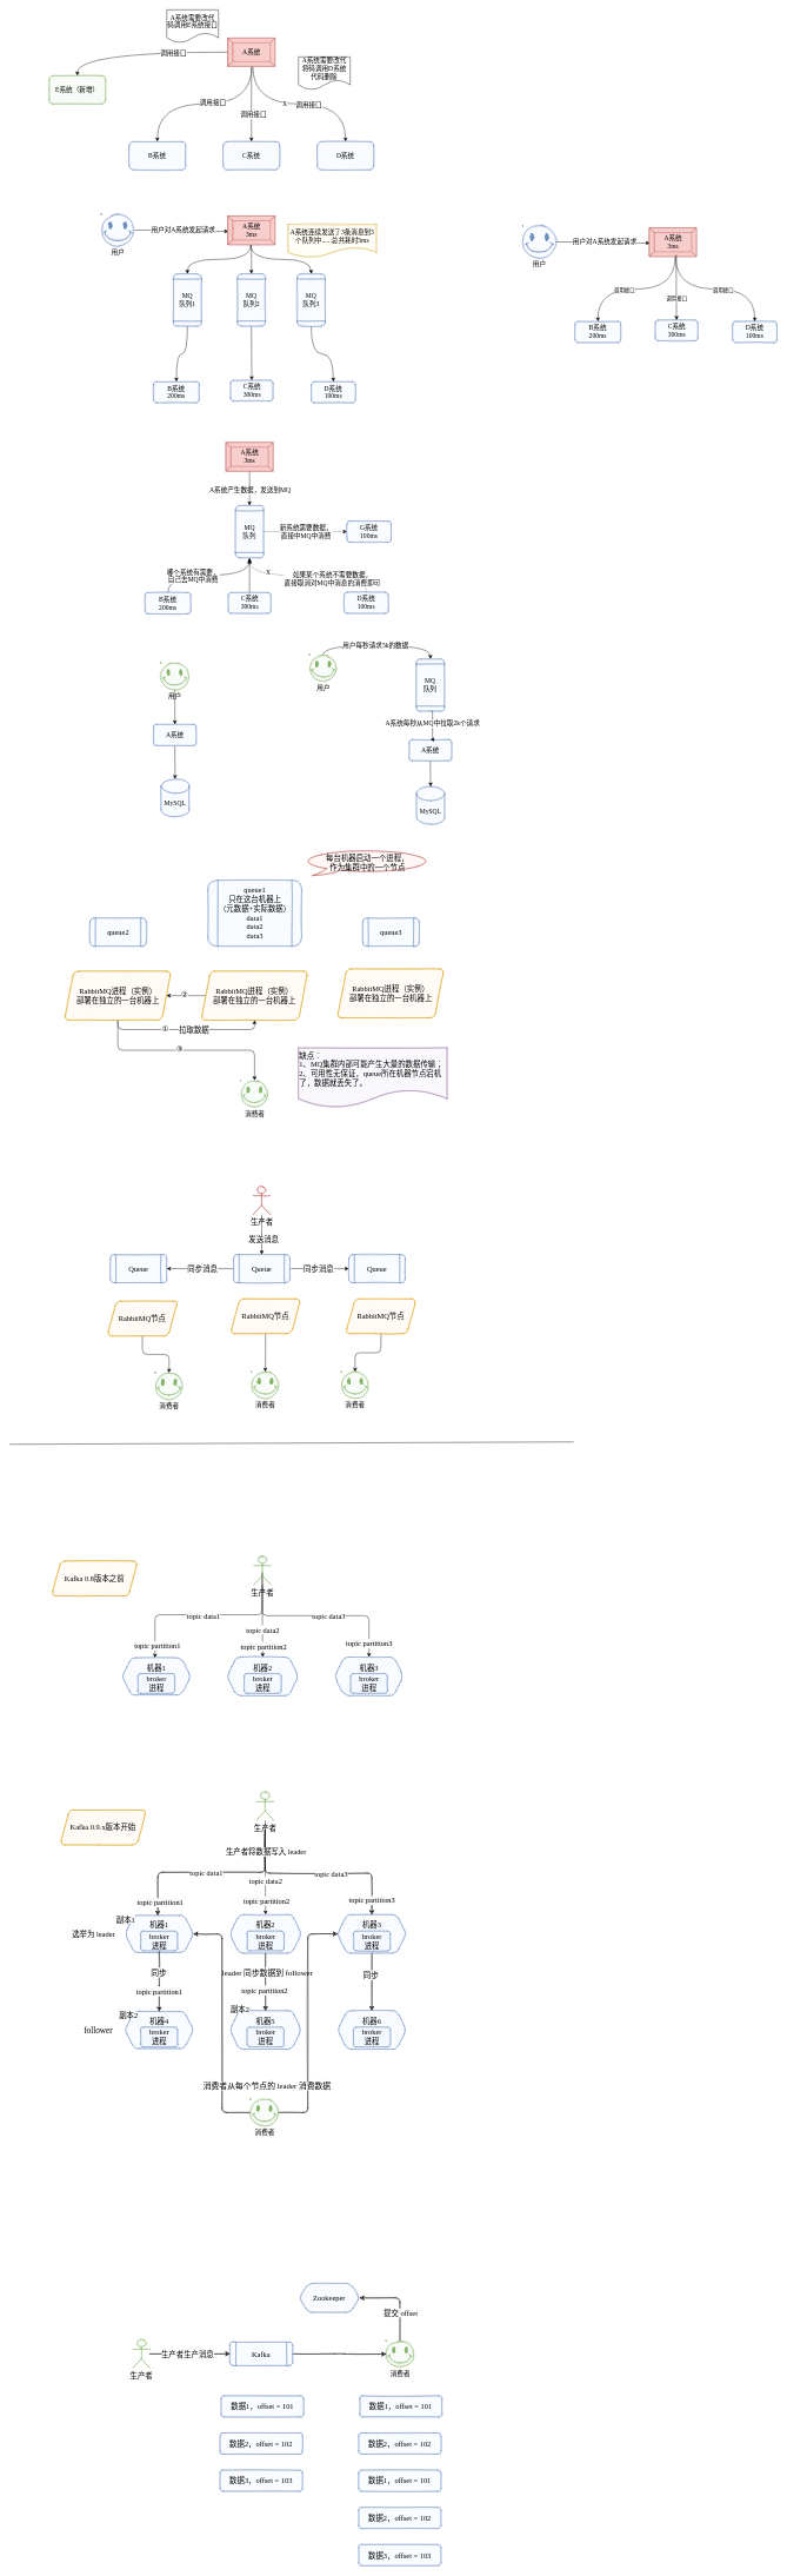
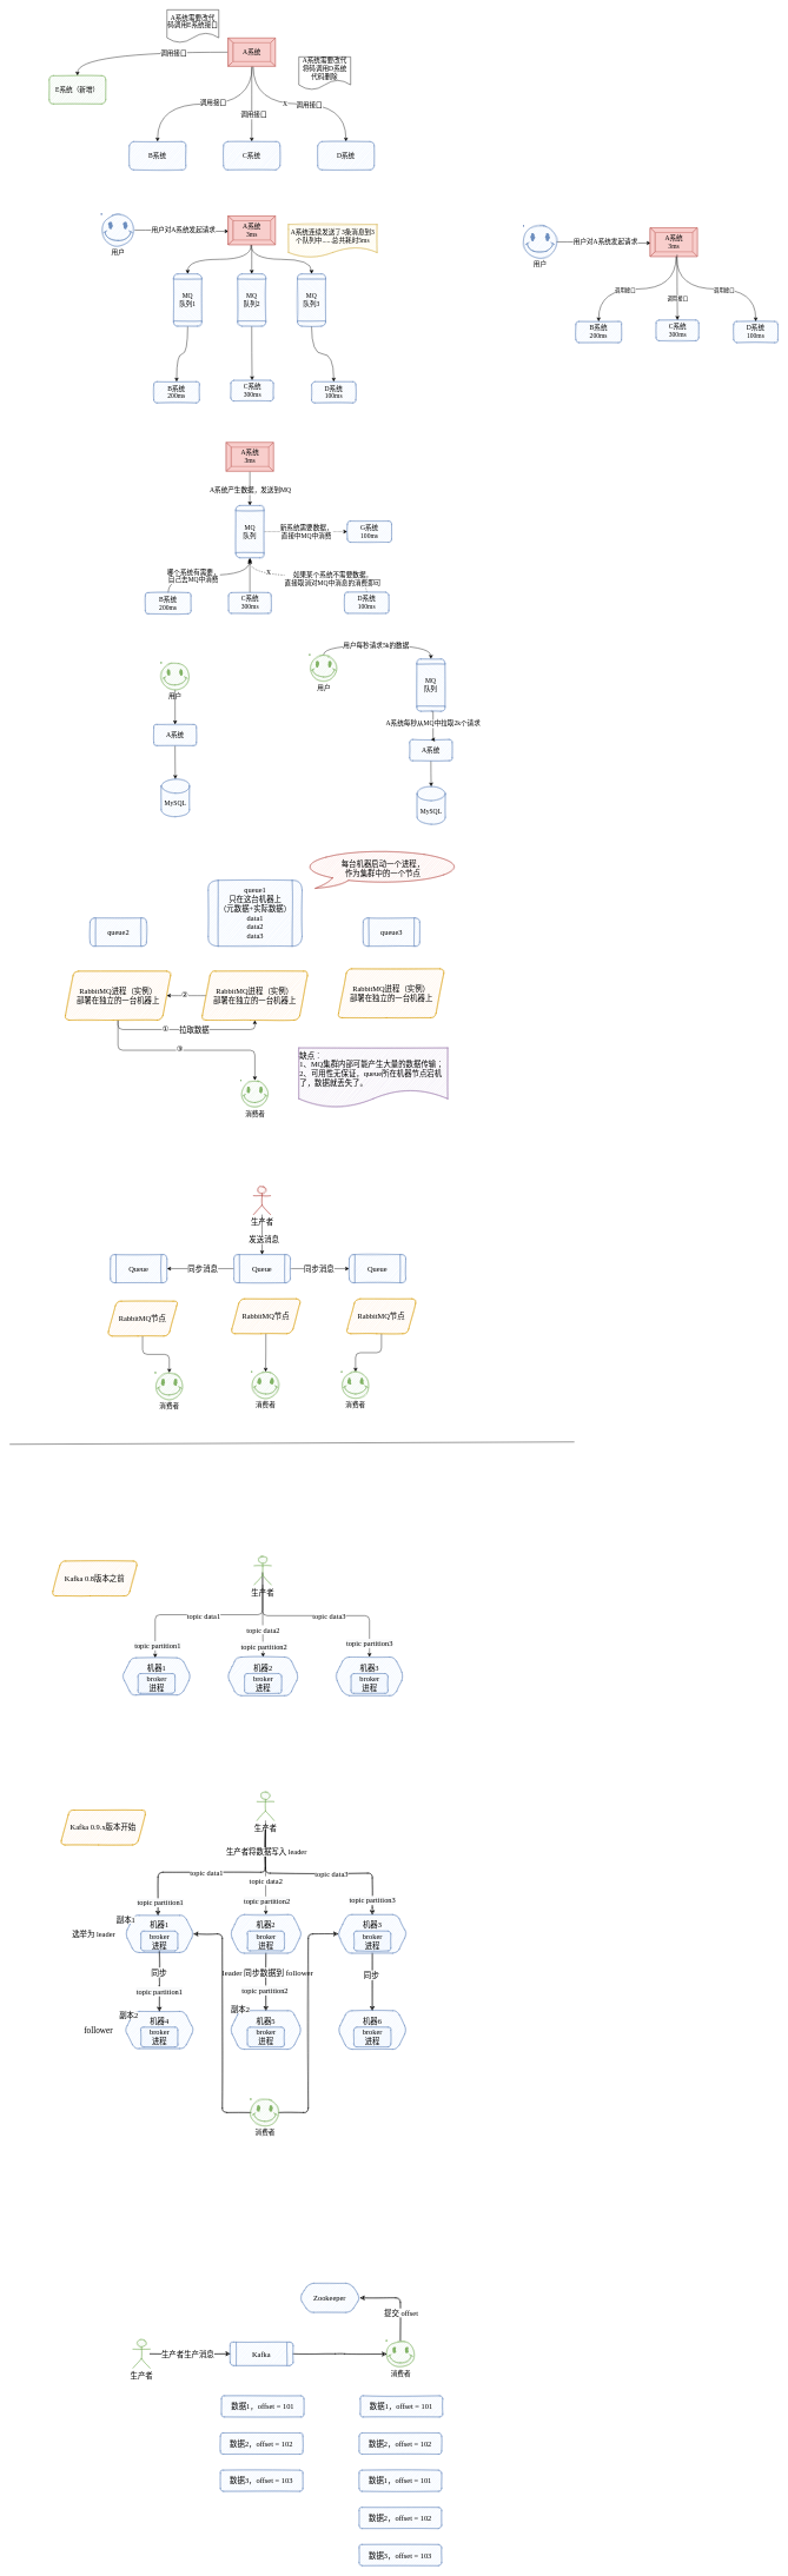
- <mxCell id="76" value="每台机器启动一个进程，&lt;br&gt;作为集群中的一个节点" style="whiteSpace=wrap;html=1;shape=mxgraph.basic.oval_callout;rounded=1;sketch=1;fontFamily=Comic Sans MS;fontSize=16;strokeColor=#b85450;fillColor=#f8cecc;" parent="1" vertex="1"><mxGeometry x="640.88" y="1804" width="280" height="55" as="geometry" /></mxCell>
+ <mxCell id="76" value="每台机器启动一个进程，&lt;br&gt;作为集群中的一个节点" style="whiteSpace=wrap;html=1;shape=mxgraph.basic.oval_callout;rounded=1;sketch=1;fontFamily=Comic Sans MS;fontSize=16;strokeColor=#b85450;fillColor=#f8cecc;" parent="1" vertex="1"><mxGeometry x="640.88" y="1804" width="343" height="82" as="geometry" /></mxCell>
- <mxCell id="155" value="&lt;span style=&quot;color: rgb(0, 0, 0); font-family: &amp;quot;Comic Sans MS&amp;quot;; font-size: 17px; font-style: normal; font-variant-ligatures: normal; font-variant-caps: normal; font-weight: 400; letter-spacing: normal; orphans: 2; text-align: center; text-indent: 0px; text-transform: none; widows: 2; word-spacing: 0px; -webkit-text-stroke-width: 0px; background-color: rgb(255, 255, 255); text-decoration-thickness: initial; text-decoration-style: initial; text-decoration-color: initial; float: none; display: inline !important;&quot;&gt;消费者从每个节点的 leader 消费数据&lt;/span&gt;" style="text;whiteSpace=wrap;html=1;fontSize=17;fontFamily=Comic Sans MS;fontColor=default;" parent="1" vertex="1"><mxGeometry x="430" y="4414" width="286" height="34" as="geometry" /></mxCell>
